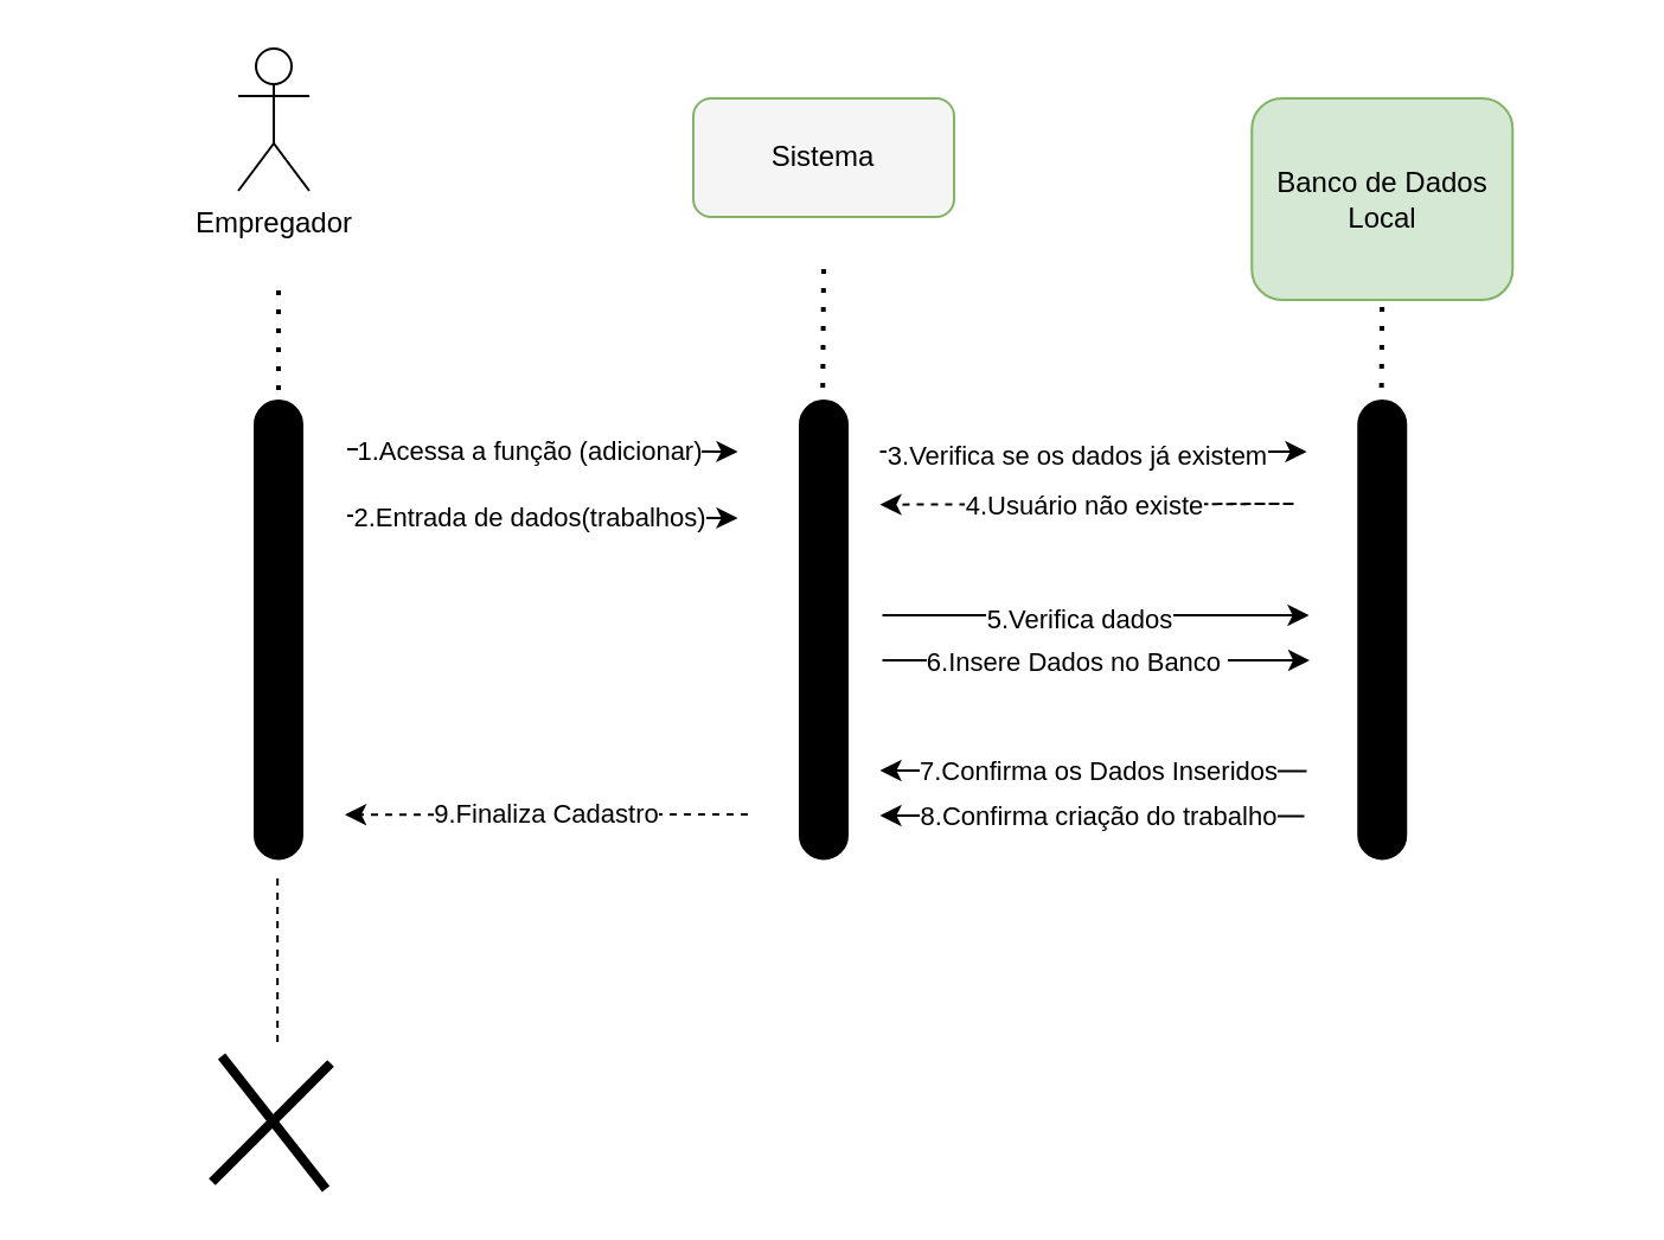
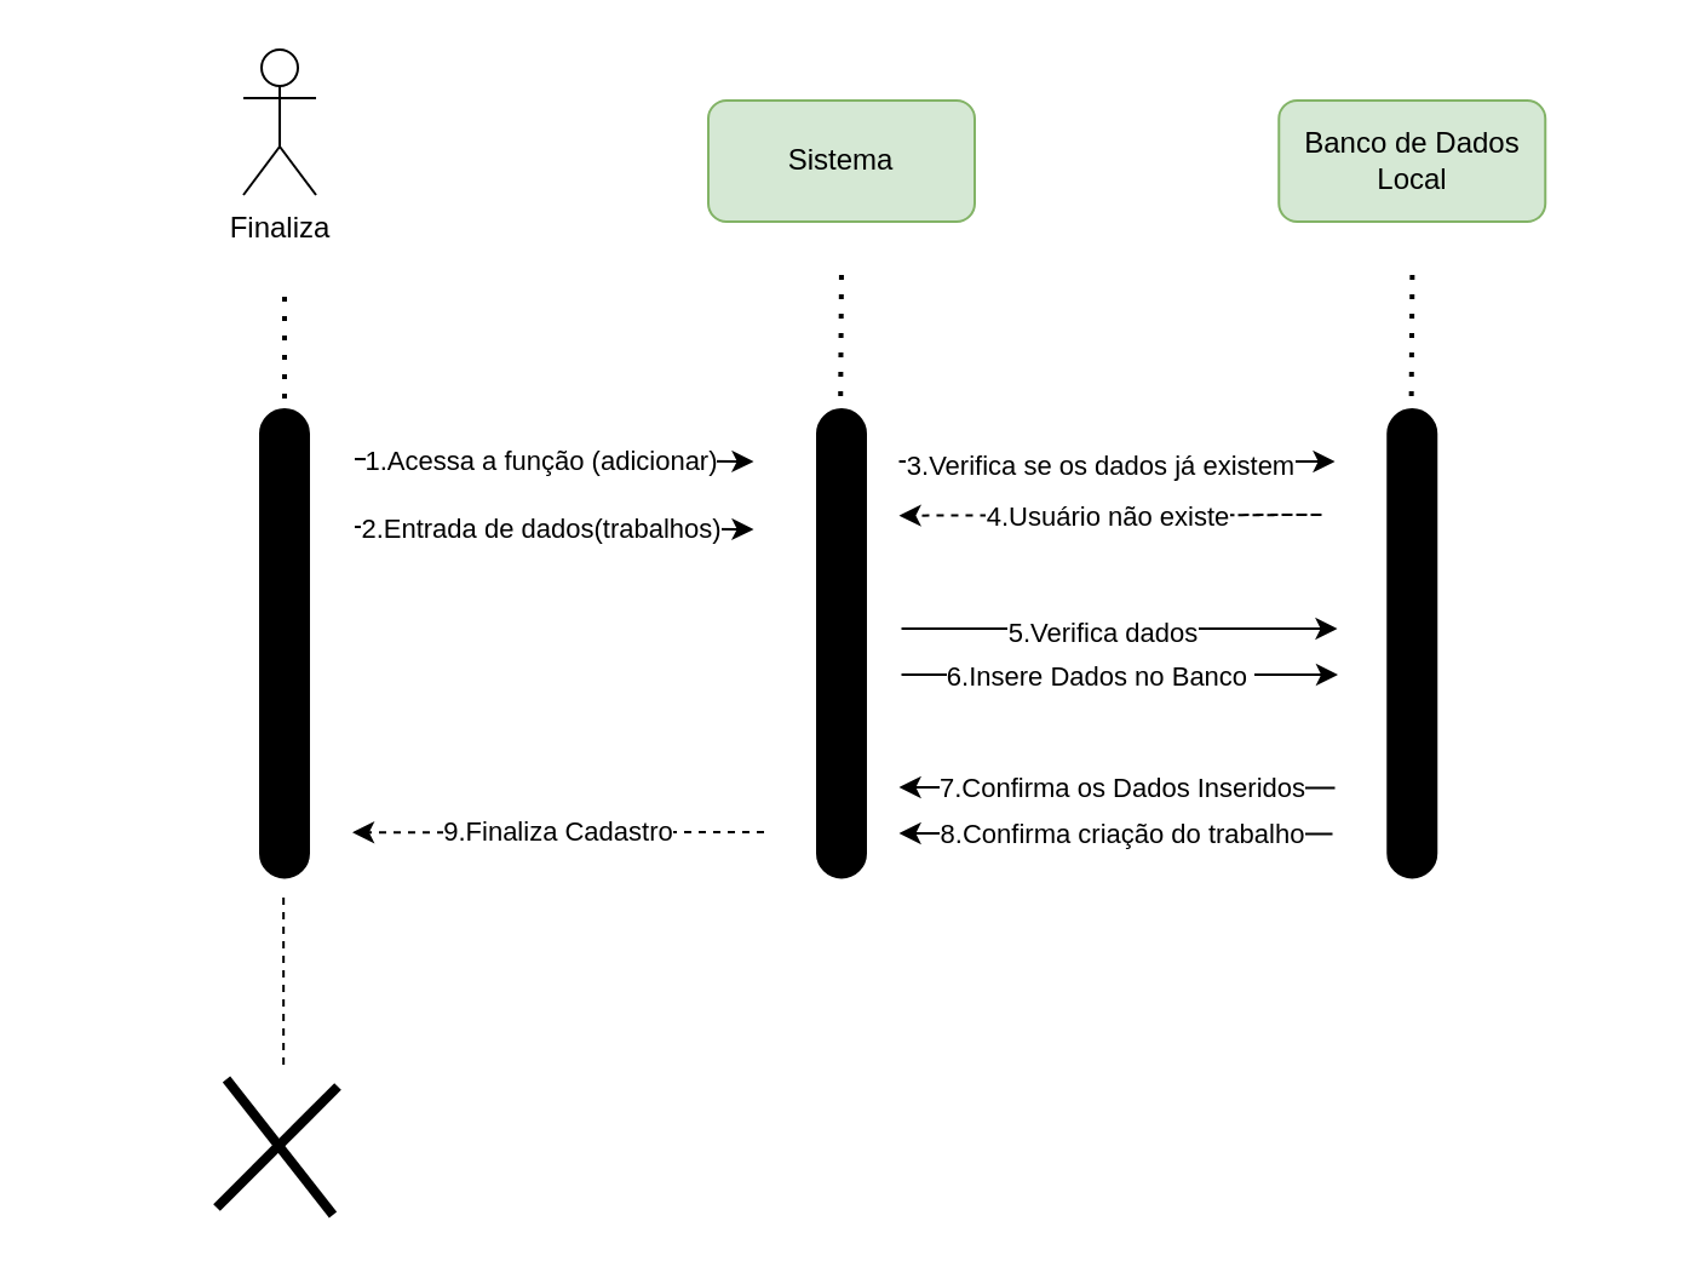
- <mxCell id="2" value="Sistema" style="rounded=1;whiteSpace=wrap;html=1;fillColor=#f5f5f5;strokeColor=#82b366;" vertex="1" parent="1"><mxGeometry x="292" y="41" width="110" height="50" as="geometry" /></mxCell>
+ <mxCell id="2" value="Sistema" style="rounded=1;whiteSpace=wrap;html=1;fillColor=#d5e8d4;strokeColor=#82b366;" vertex="1" parent="1"><mxGeometry x="292" y="41" width="110" height="50" as="geometry" /></mxCell>
- <mxCell id="25" value="Banco de Dados&lt;br&gt;Local" style="rounded=1;whiteSpace=wrap;html=1;fillColor=#d5e8d4;strokeColor=#82b366;" vertex="1" parent="1"><mxGeometry x="527.63" y="41" width="110" height="85" as="geometry" /></mxCell>
+ <mxCell id="25" value="Banco de Dados&lt;br&gt;Local" style="rounded=1;whiteSpace=wrap;html=1;fillColor=#d5e8d4;strokeColor=#82b366;" vertex="1" parent="1"><mxGeometry x="527.63" y="41" width="110" height="50" as="geometry" /></mxCell>
- <mxCell id="5" value="Empregador" style="shape=umlActor;verticalLabelPosition=bottom;verticalAlign=top;html=1;outlineConnect=0;" vertex="1" parent="1"><mxGeometry x="100.01" y="20" width="30" height="60" as="geometry" /></mxCell>
+ <mxCell id="5" value="Finaliza" style="shape=umlActor;verticalLabelPosition=bottom;verticalAlign=top;html=1;outlineConnect=0;" vertex="1" parent="1"><mxGeometry x="100.01" y="20" width="30" height="60" as="geometry" /></mxCell>
